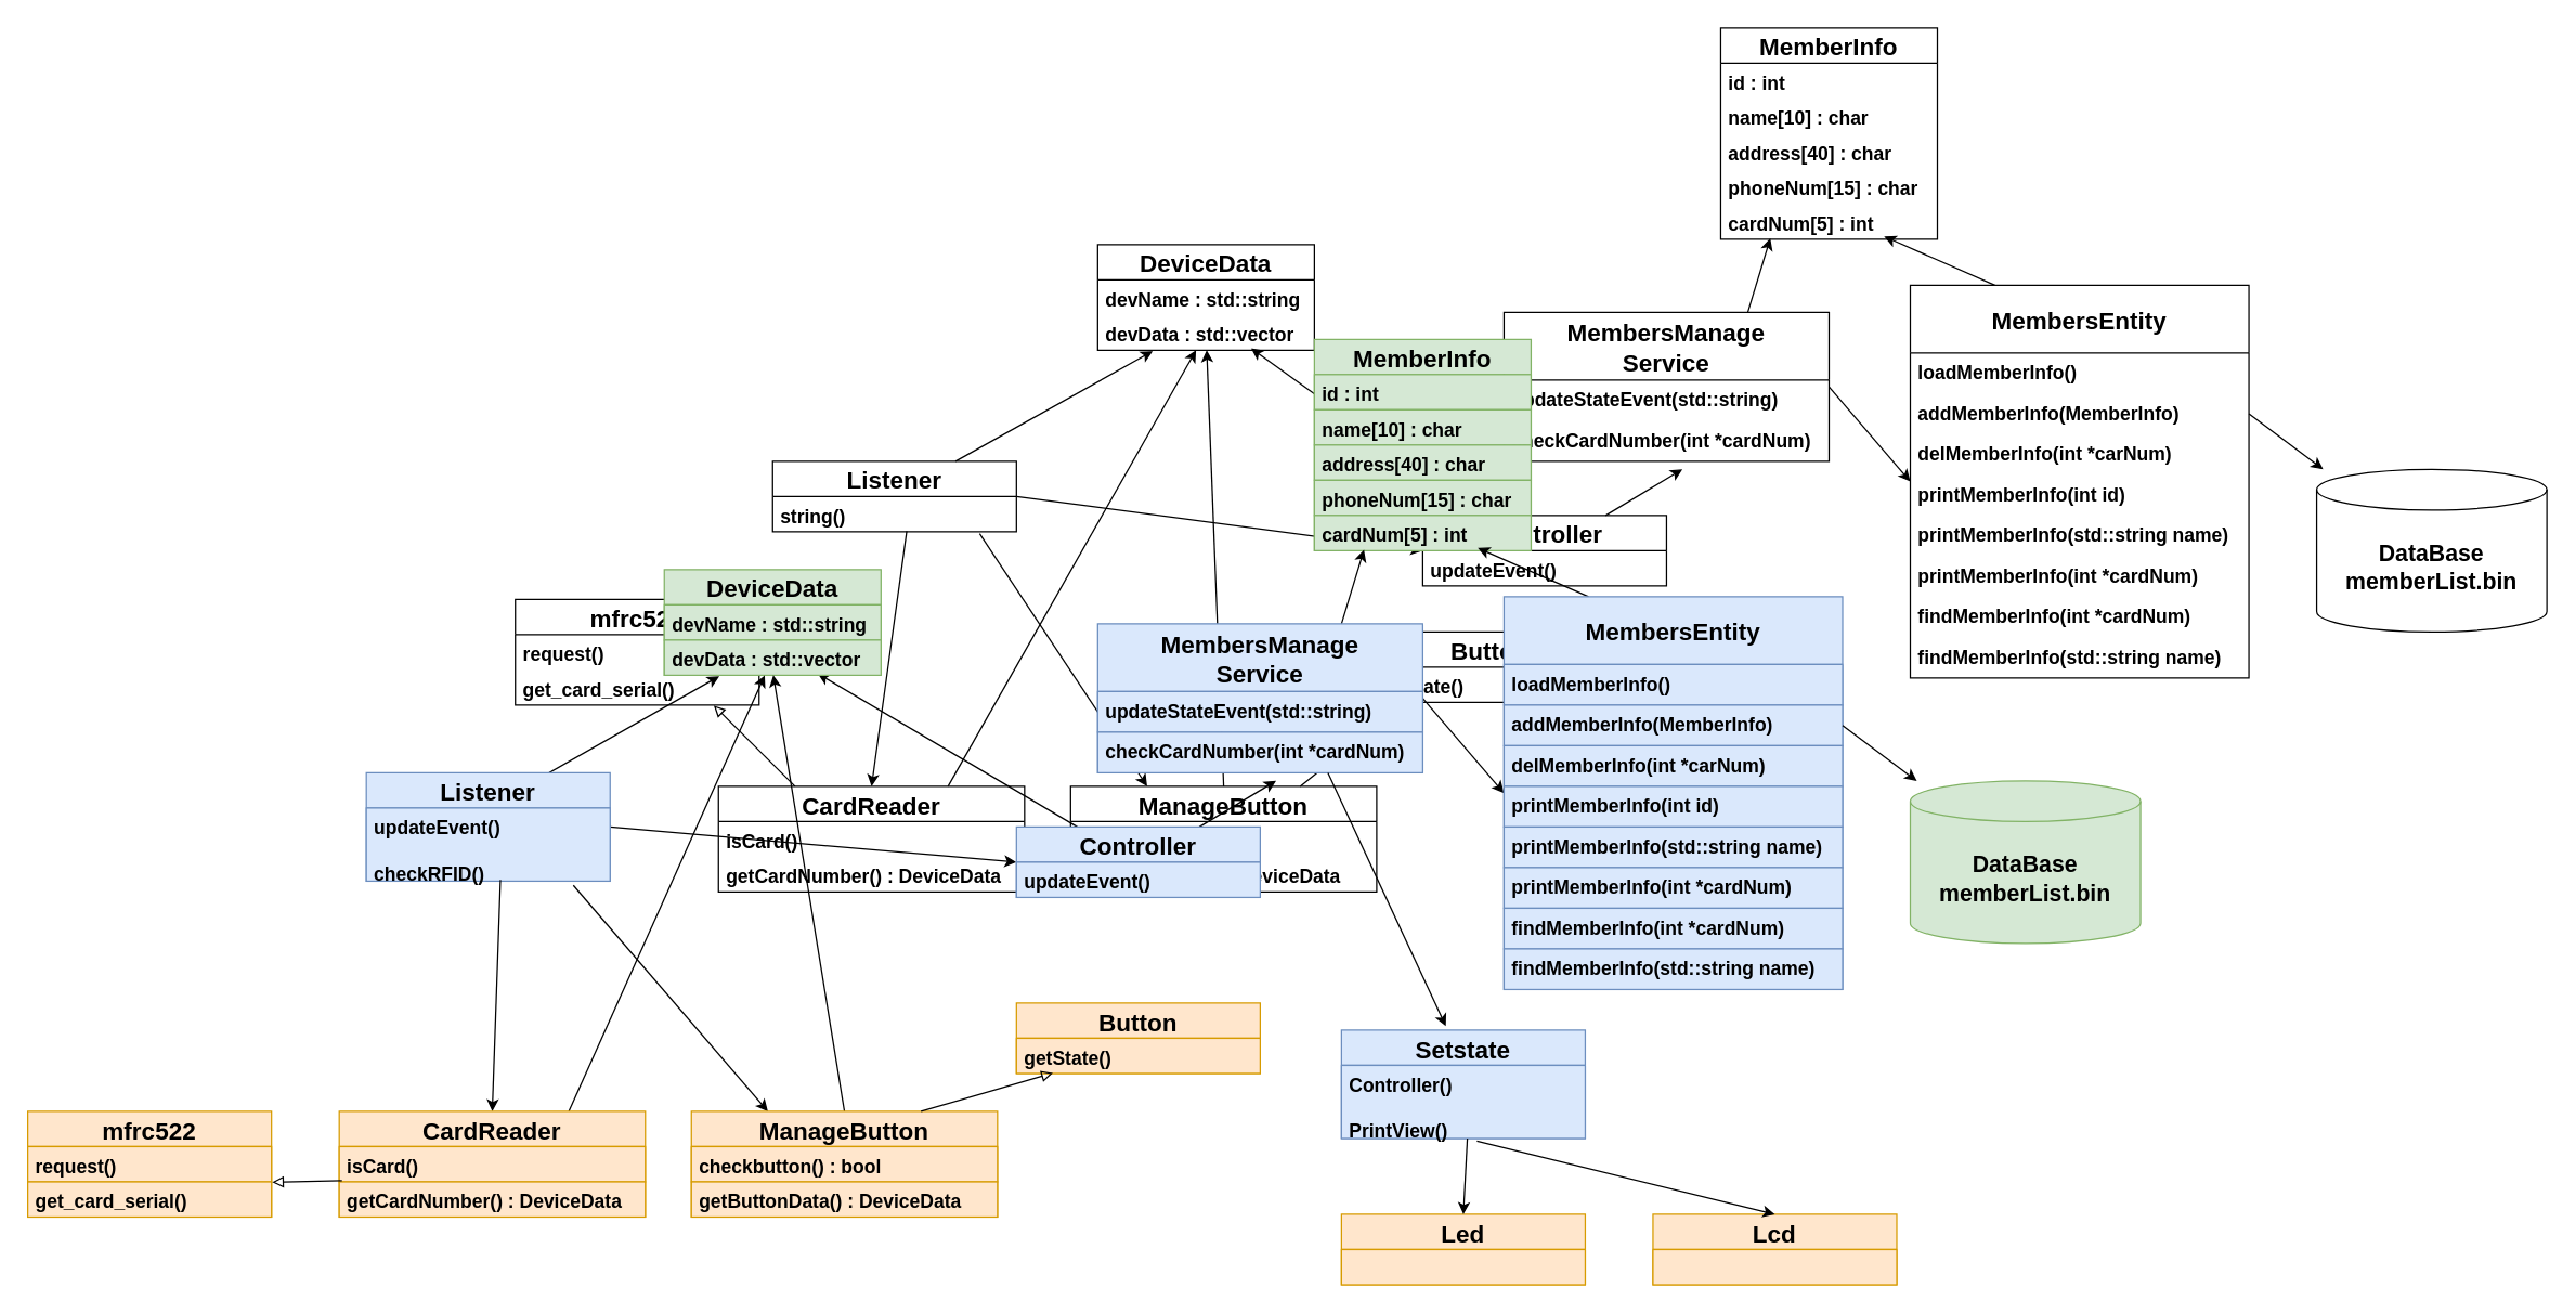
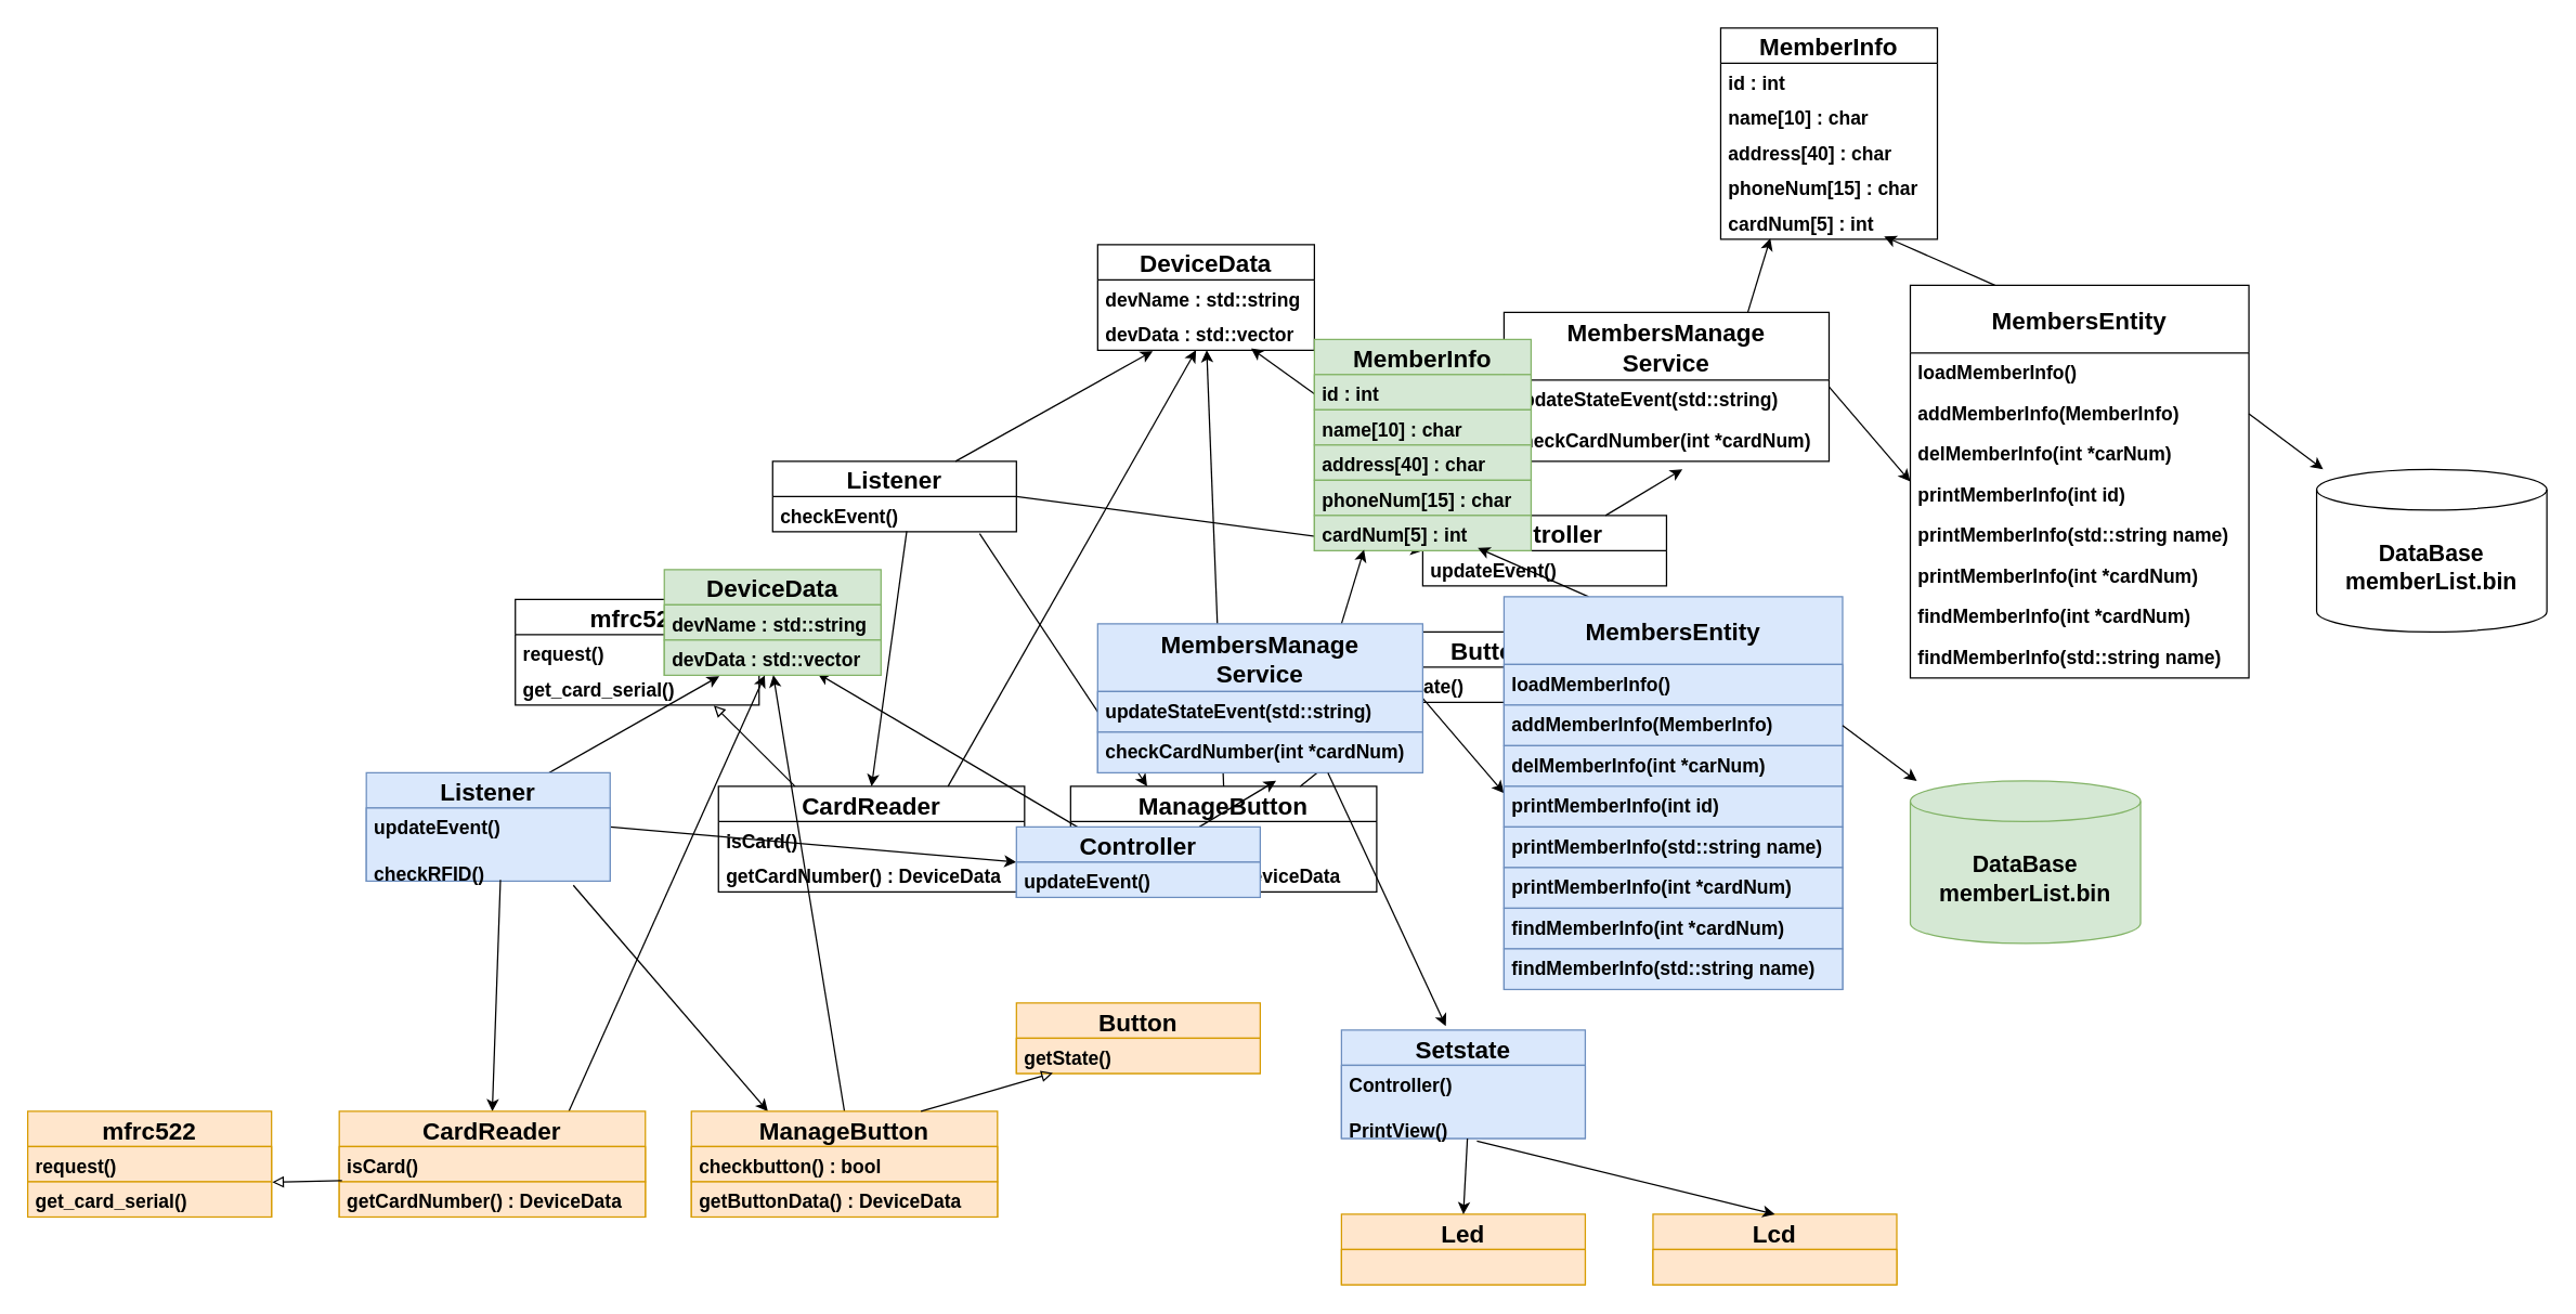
- <mxCell id="5" value="string()" style="text;strokeColor=none;fillColor=none;align=left;verticalAlign=top;spacingLeft=4;spacingRight=4;overflow=hidden;rotatable=0;points=[[0,0.5],[1,0.5]];portConstraint=eastwest;fontSize=14;fontStyle=1" parent="4" vertex="1"><mxGeometry y="26" width="180" height="26" as="geometry" /></mxCell>
+ <mxCell id="5" value="checkEvent()" style="text;strokeColor=none;fillColor=none;align=left;verticalAlign=top;spacingLeft=4;spacingRight=4;overflow=hidden;rotatable=0;points=[[0,0.5],[1,0.5]];portConstraint=eastwest;fontSize=14;fontStyle=1" parent="4" vertex="1"><mxGeometry y="26" width="180" height="26" as="geometry" /></mxCell>
